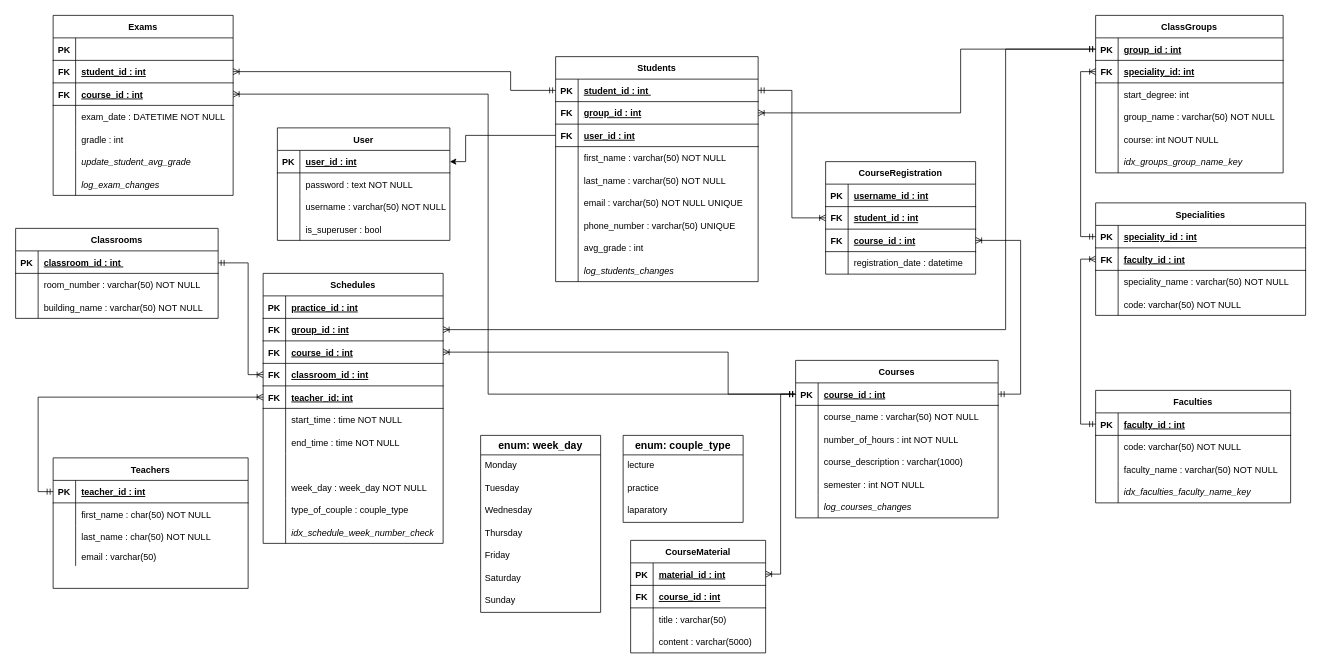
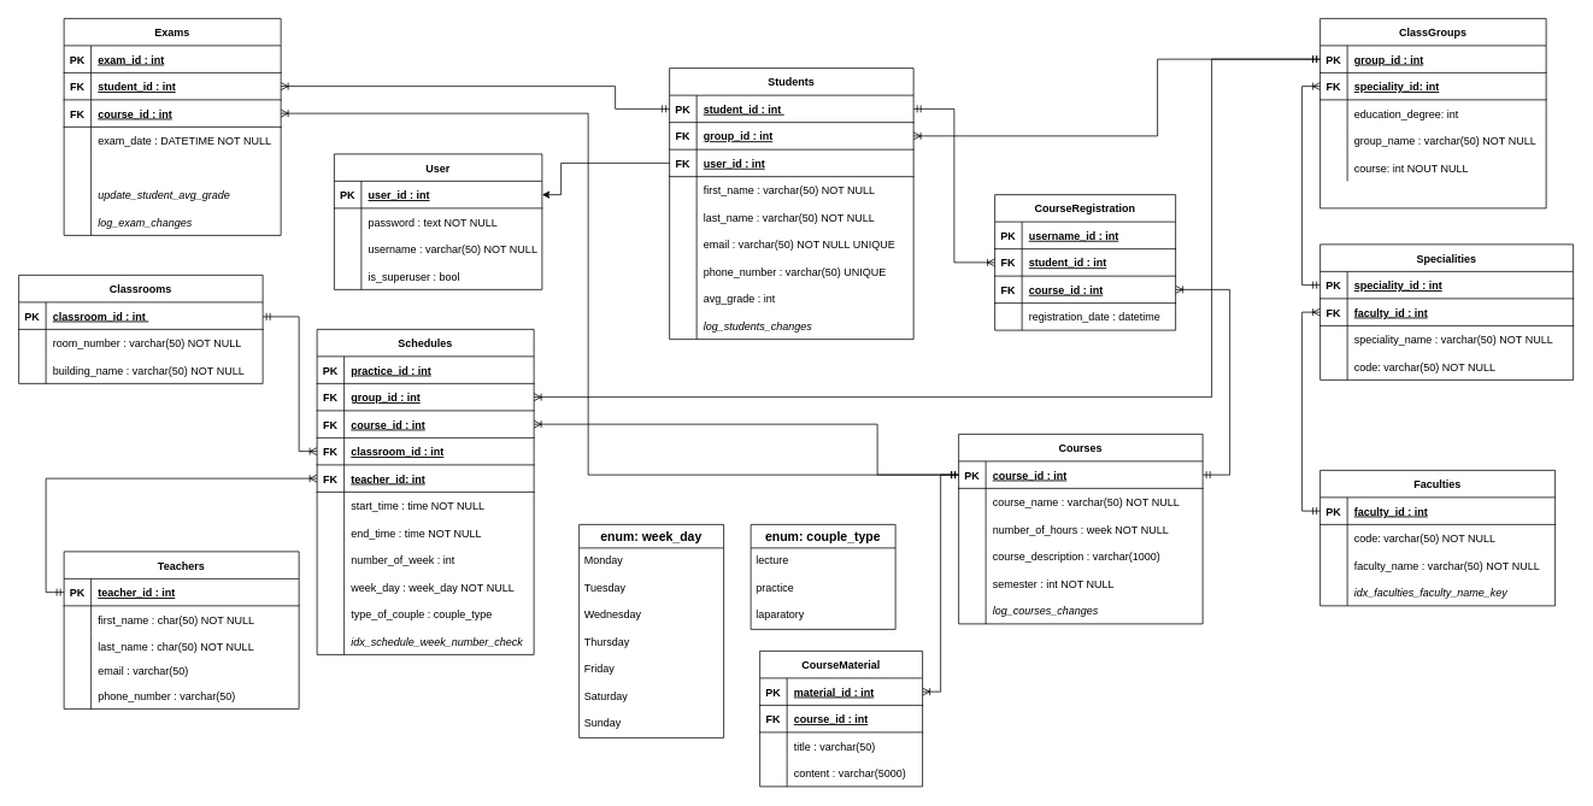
+ <mxCell id="106" value="exam_id : int" style="shape=partialRectangle;overflow=hidden;connectable=0;fillColor=none;top=0;left=0;bottom=0;right=0;align=left;spacingLeft=6;fontStyle=5;" parent="104" vertex="1"><mxGeometry x="30" width="210" height="30" as="geometry"><mxRectangle width="210" height="30" as="alternateBounds" /></mxGeometry></mxCell>
- <mxCell id="11" value="start_degree: int" style="shape=partialRectangle;overflow=hidden;connectable=0;fillColor=none;top=0;left=0;bottom=0;right=0;align=left;spacingLeft=6;" parent="9" vertex="1"><mxGeometry x="30" width="220" height="30" as="geometry"><mxRectangle width="220" height="30" as="alternateBounds" /></mxGeometry></mxCell>
+ <mxCell id="11" value="education_degree: int" style="shape=partialRectangle;overflow=hidden;connectable=0;fillColor=none;top=0;left=0;bottom=0;right=0;align=left;spacingLeft=6;" parent="9" vertex="1"><mxGeometry x="30" width="220" height="30" as="geometry"><mxRectangle width="220" height="30" as="alternateBounds" /></mxGeometry></mxCell>
- <mxCell id="118" value="gradle : int" style="shape=partialRectangle;overflow=hidden;connectable=0;fillColor=none;top=0;left=0;bottom=0;right=0;align=left;spacingLeft=6;" parent="116" vertex="1"><mxGeometry x="30" width="210" height="30" as="geometry"><mxRectangle width="210" height="30" as="alternateBounds" /></mxGeometry></mxCell>
- <mxCell id="20" value="idx_groups_group_name_key " style="shape=partialRectangle;overflow=hidden;connectable=0;fillColor=none;top=0;left=0;bottom=0;right=0;align=left;spacingLeft=6;fontStyle=2" vertex="1" parent="18"><mxGeometry x="30" width="220" height="30" as="geometry"><mxRectangle width="220" height="30" as="alternateBounds" /></mxGeometry></mxCell>
- <mxCell id="30" value="number_of_hours : int NOT NULL" style="shape=partialRectangle;overflow=hidden;connectable=0;fillColor=none;top=0;left=0;bottom=0;right=0;align=left;spacingLeft=6;" parent="28" vertex="1"><mxGeometry x="30.0" width="240.0" height="30" as="geometry"><mxRectangle width="240.0" height="30" as="alternateBounds" /></mxGeometry></mxCell>
+ <mxCell id="30" value="number_of_hours : week NOT NULL" style="shape=partialRectangle;overflow=hidden;connectable=0;fillColor=none;top=0;left=0;bottom=0;right=0;align=left;spacingLeft=6;" parent="28" vertex="1"><mxGeometry x="30.0" width="240.0" height="30" as="geometry"><mxRectangle width="240.0" height="30" as="alternateBounds" /></mxGeometry></mxCell>
+ <mxCell id="93" value="number_of_week : int" style="shape=partialRectangle;overflow=hidden;connectable=0;fillColor=none;top=0;left=0;bottom=0;right=0;align=left;spacingLeft=6;" parent="91" vertex="1"><mxGeometry x="30" width="210" height="30" as="geometry"><mxRectangle width="210" height="30" as="alternateBounds" /></mxGeometry></mxCell>
+ <mxCell id="55" value="phone_number : varchar(50)" style="shape=partialRectangle;overflow=hidden;connectable=0;fillColor=none;top=0;left=0;bottom=0;right=0;align=left;spacingLeft=6;" parent="53" vertex="1"><mxGeometry x="30" width="230" height="30" as="geometry"><mxRectangle width="230" height="30" as="alternateBounds" /></mxGeometry></mxCell>
